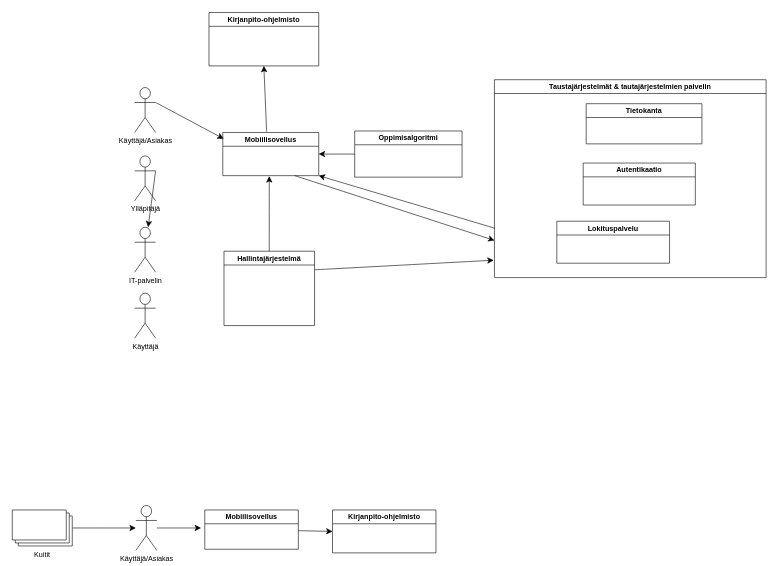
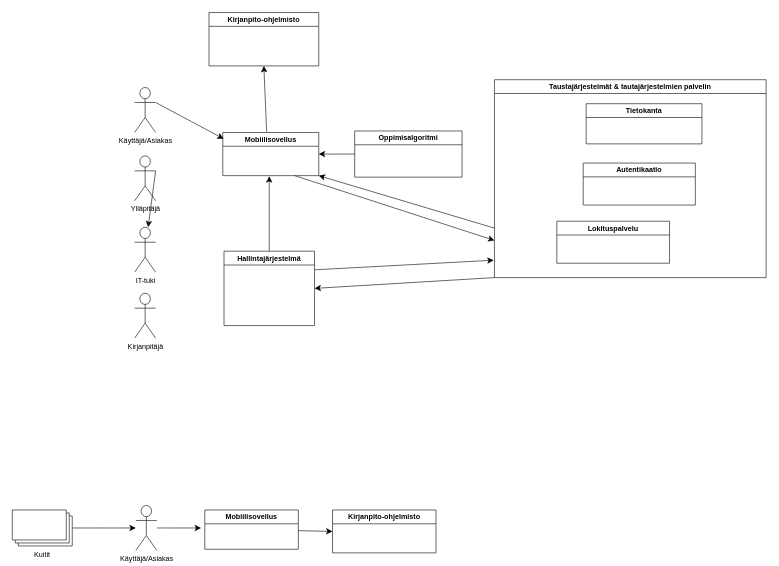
- <mxCell id="15" value="IT-palvelin" style="shape=umlActor;verticalLabelPosition=bottom;verticalAlign=top;html=1;outlineConnect=0;" vertex="1" parent="1"><mxGeometry x="224" y="378" width="35" height="75" as="geometry" /></mxCell>
+ <mxCell id="15" value="IT-tuki" style="shape=umlActor;verticalLabelPosition=bottom;verticalAlign=top;html=1;outlineConnect=0;" vertex="1" parent="1"><mxGeometry x="224" y="378" width="35" height="75" as="geometry" /></mxCell>
+ <mxCell id="19" style="edgeStyle=none;curved=1;rounded=0;orthogonalLoop=1;jettySize=auto;html=1;exitX=0;exitY=1;exitDx=0;exitDy=0;entryX=1;entryY=0.5;entryDx=0;entryDy=0;fontSize=12;startSize=8;endSize=8;" edge="1" parent="1" source="20" target="10"><mxGeometry relative="1" as="geometry" /></mxCell>
- <mxCell id="14" value="Käyttäjä" style="shape=umlActor;verticalLabelPosition=bottom;verticalAlign=top;html=1;outlineConnect=0;" vertex="1" parent="1"><mxGeometry x="224" y="488" width="35" height="75" as="geometry" /></mxCell>
+ <mxCell id="14" value="Kirjanpitäjä" style="shape=umlActor;verticalLabelPosition=bottom;verticalAlign=top;html=1;outlineConnect=0;" vertex="1" parent="1"><mxGeometry x="224" y="488" width="35" height="75" as="geometry" /></mxCell>
